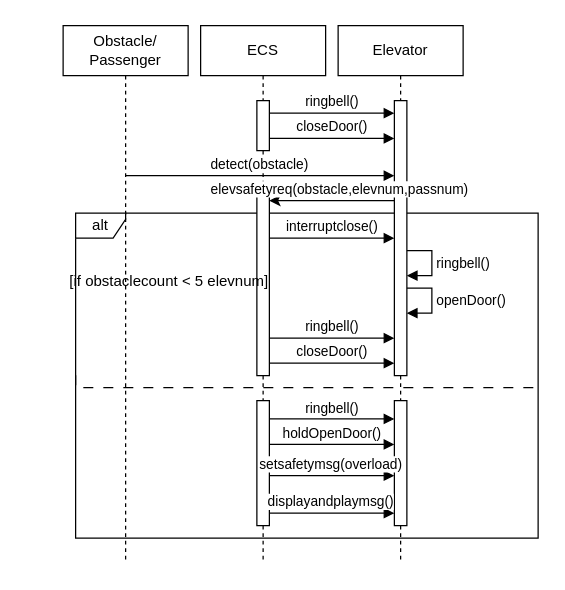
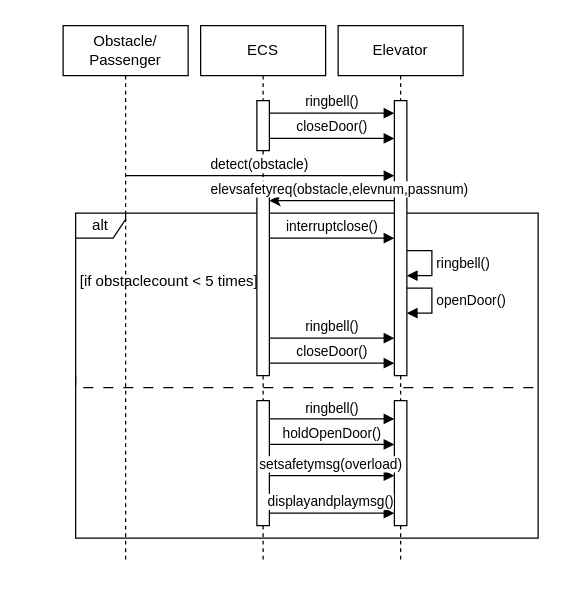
- <mxCell id="15" value="[if obstaclecount &amp;lt; 5 elevnum]" style="text;html=1;strokeColor=none;fillColor=none;align=center;verticalAlign=middle;whiteSpace=wrap;rounded=0;" parent="1" vertex="1"><mxGeometry x="20" y="210" width="230" height="30" as="geometry" /></mxCell>
+ <mxCell id="15" value="[if obstaclecount &amp;lt; 5 times]" style="text;html=1;strokeColor=none;fillColor=none;align=center;verticalAlign=middle;whiteSpace=wrap;rounded=0;" parent="1" vertex="1"><mxGeometry x="20" y="210" width="230" height="30" as="geometry" /></mxCell>
